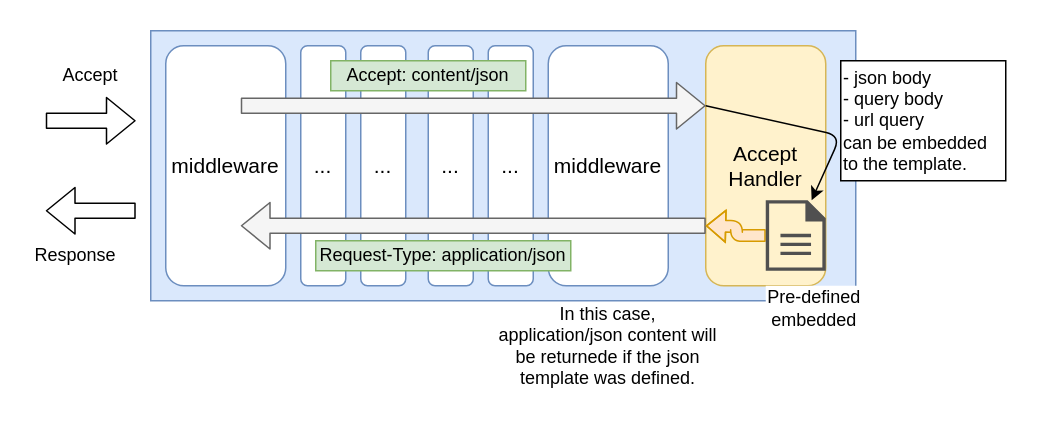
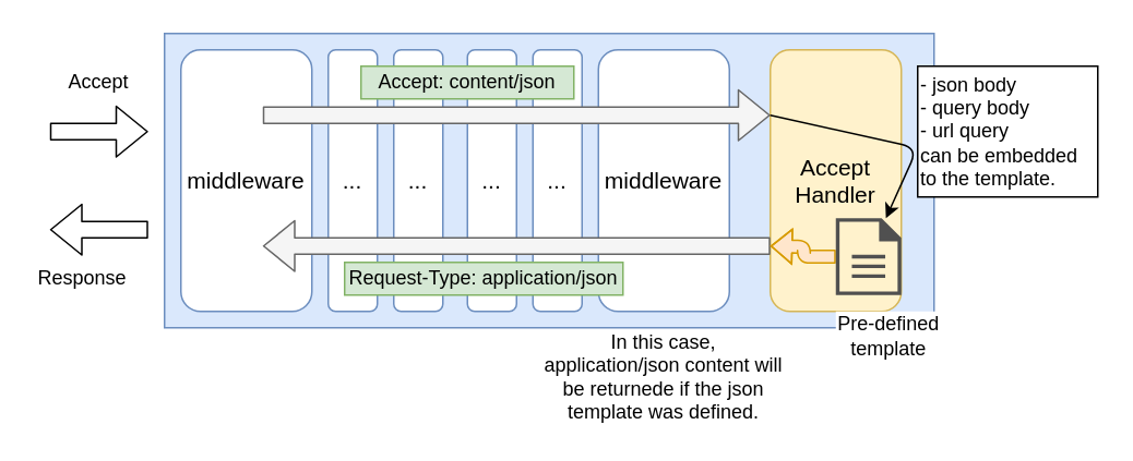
- <mxCell id="17" value="Pre-defined embedded" style="text;html=1;align=center;verticalAlign=middle;whiteSpace=wrap;rounded=0;fillColor=default;" parent="1" vertex="1"><mxGeometry x="510" y="190" width="65" height="30" as="geometry" /></mxCell>
+ <mxCell id="17" value="Pre-defined template" style="text;html=1;align=center;verticalAlign=middle;whiteSpace=wrap;rounded=0;fillColor=default;" parent="1" vertex="1"><mxGeometry x="510" y="190" width="65" height="30" as="geometry" /></mxCell>
